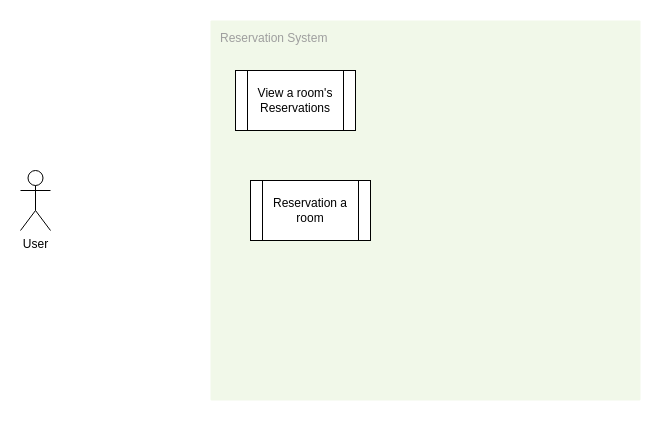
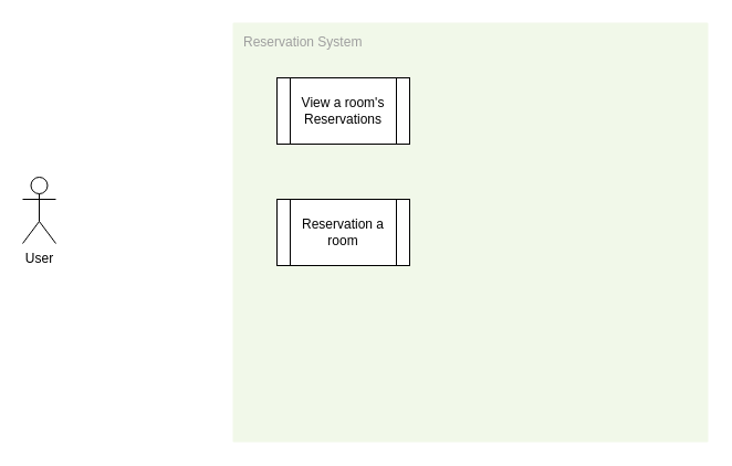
- <mxCell id="4" value="View a room's Reservations" style="shape=process;whiteSpace=wrap;html=1;backgroundOutline=1;" vertex="1" parent="1"><mxGeometry x="235" y="70" width="120" height="60" as="geometry" /></mxCell>
+ <mxCell id="4" value="View a room's Reservations" style="shape=process;whiteSpace=wrap;html=1;backgroundOutline=1;" vertex="1" parent="1"><mxGeometry x="250" y="70" width="120" height="60" as="geometry" /></mxCell>
- <mxCell id="2" value="User" style="shape=umlActor;verticalLabelPosition=bottom;verticalAlign=top;html=1;outlineConnect=0;" vertex="1" parent="1"><mxGeometry x="20" y="170" width="30" height="60" as="geometry" /></mxCell>
+ <mxCell id="2" value="User" style="shape=umlActor;verticalLabelPosition=bottom;verticalAlign=top;html=1;outlineConnect=0;" vertex="1" parent="1"><mxGeometry x="20" y="160" width="30" height="60" as="geometry" /></mxCell>
